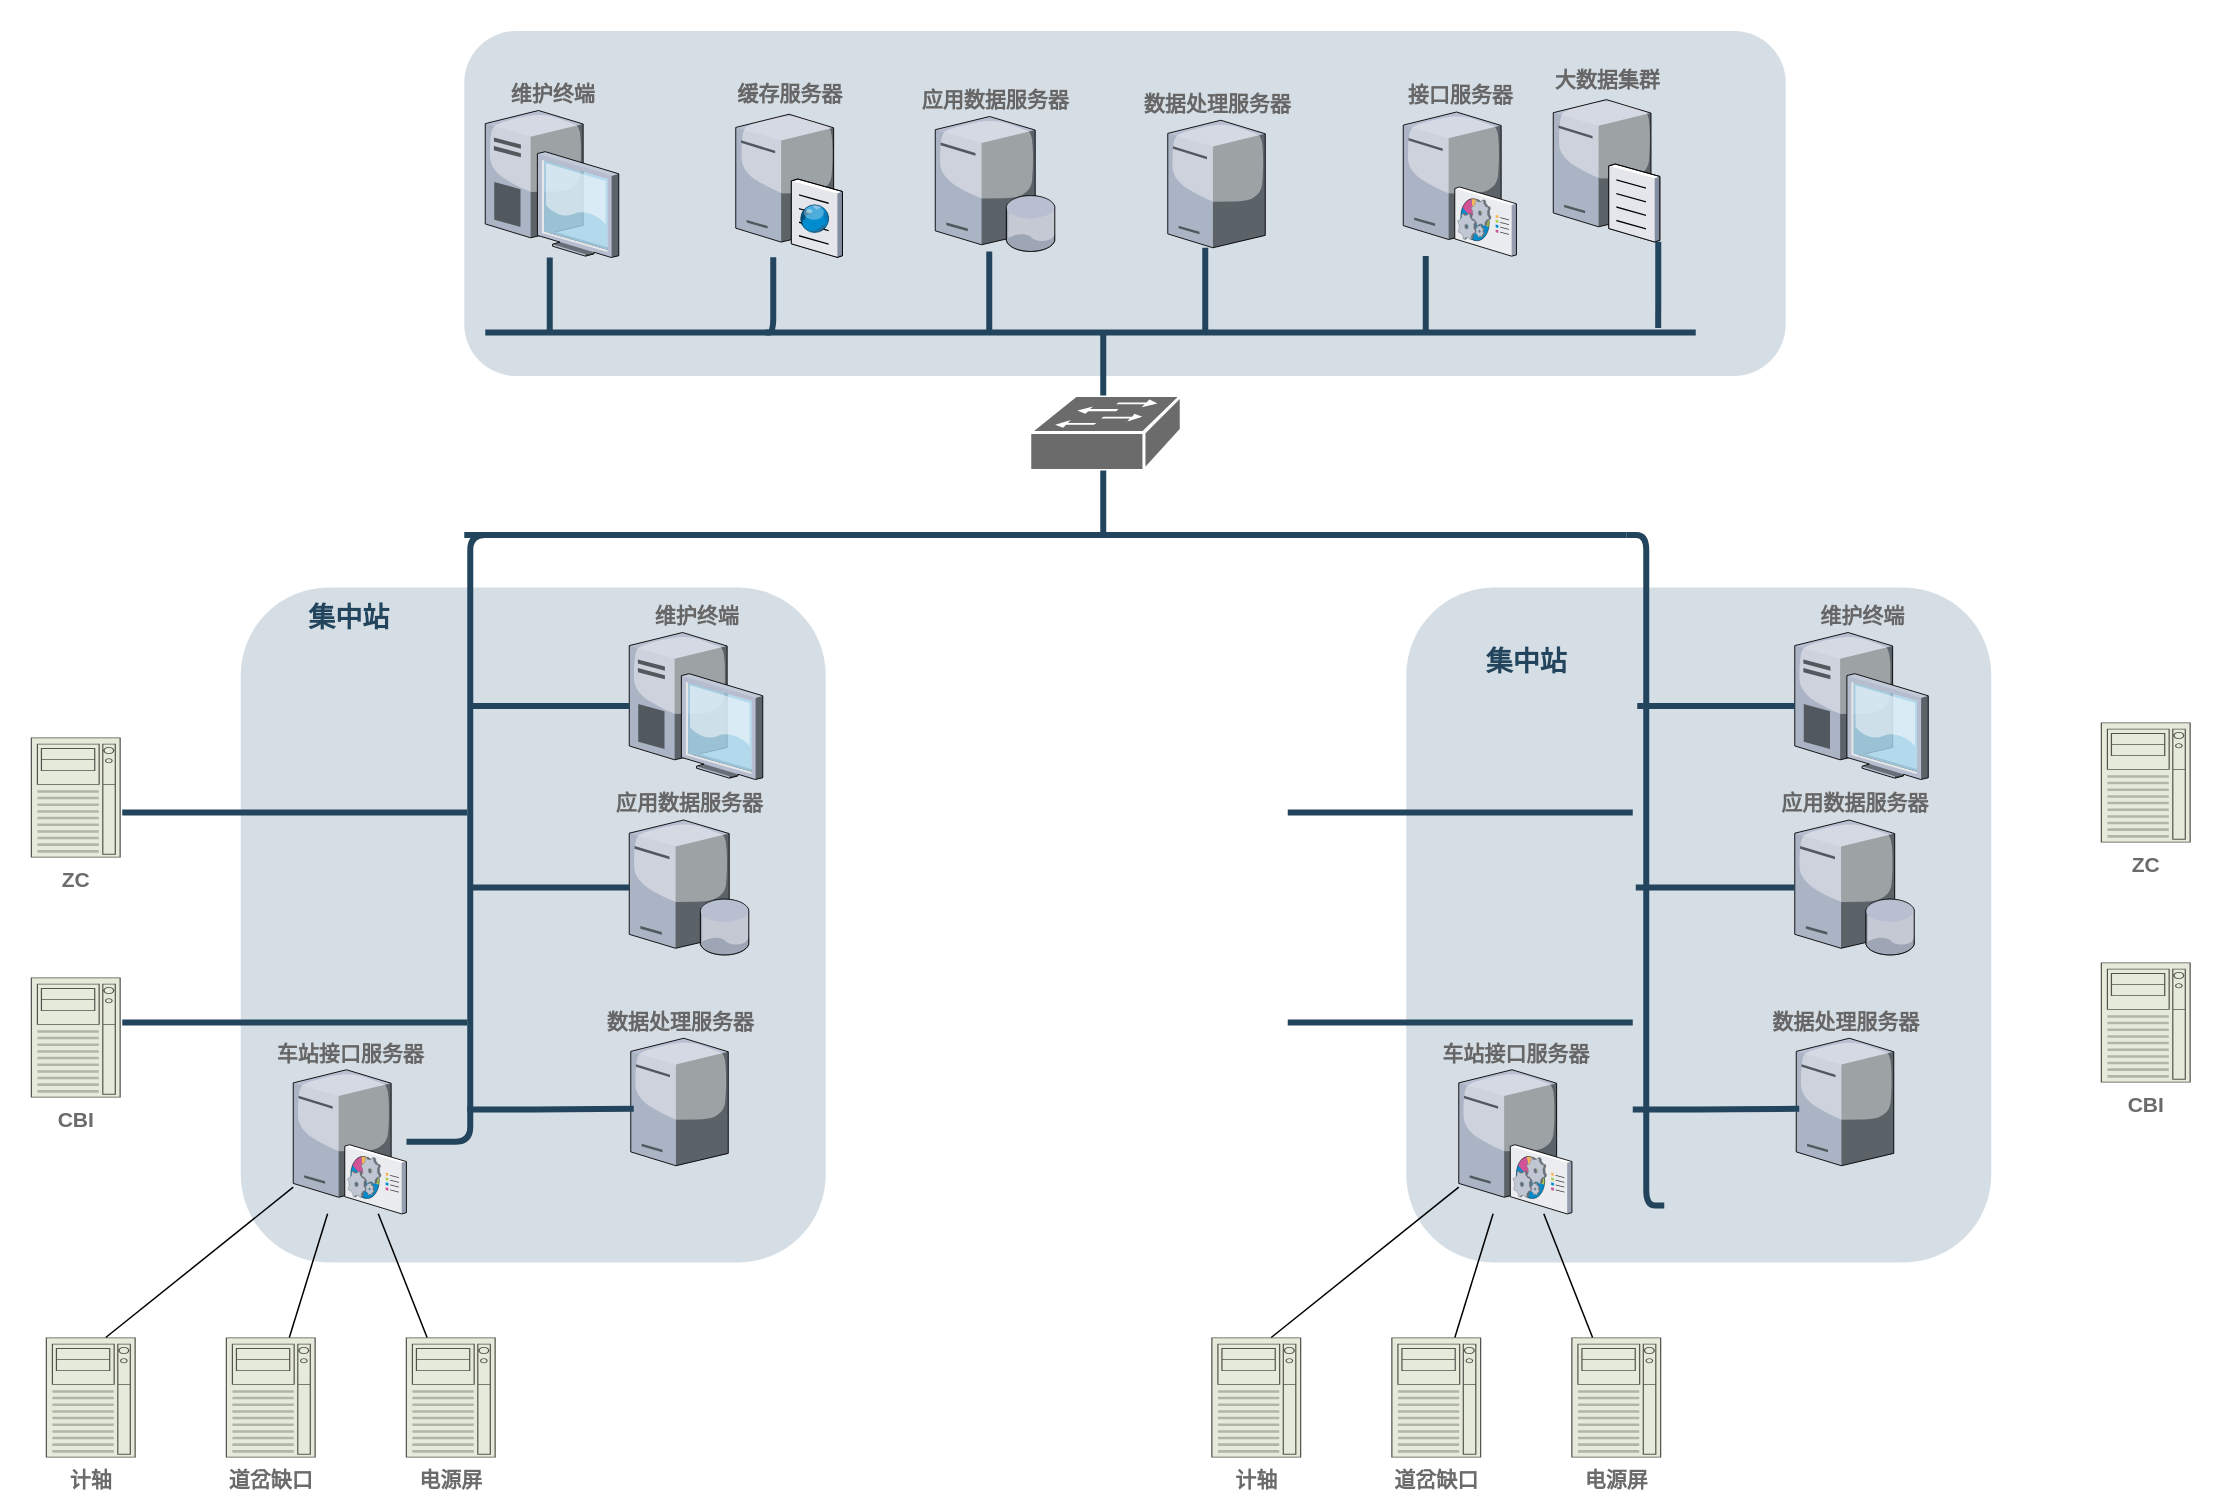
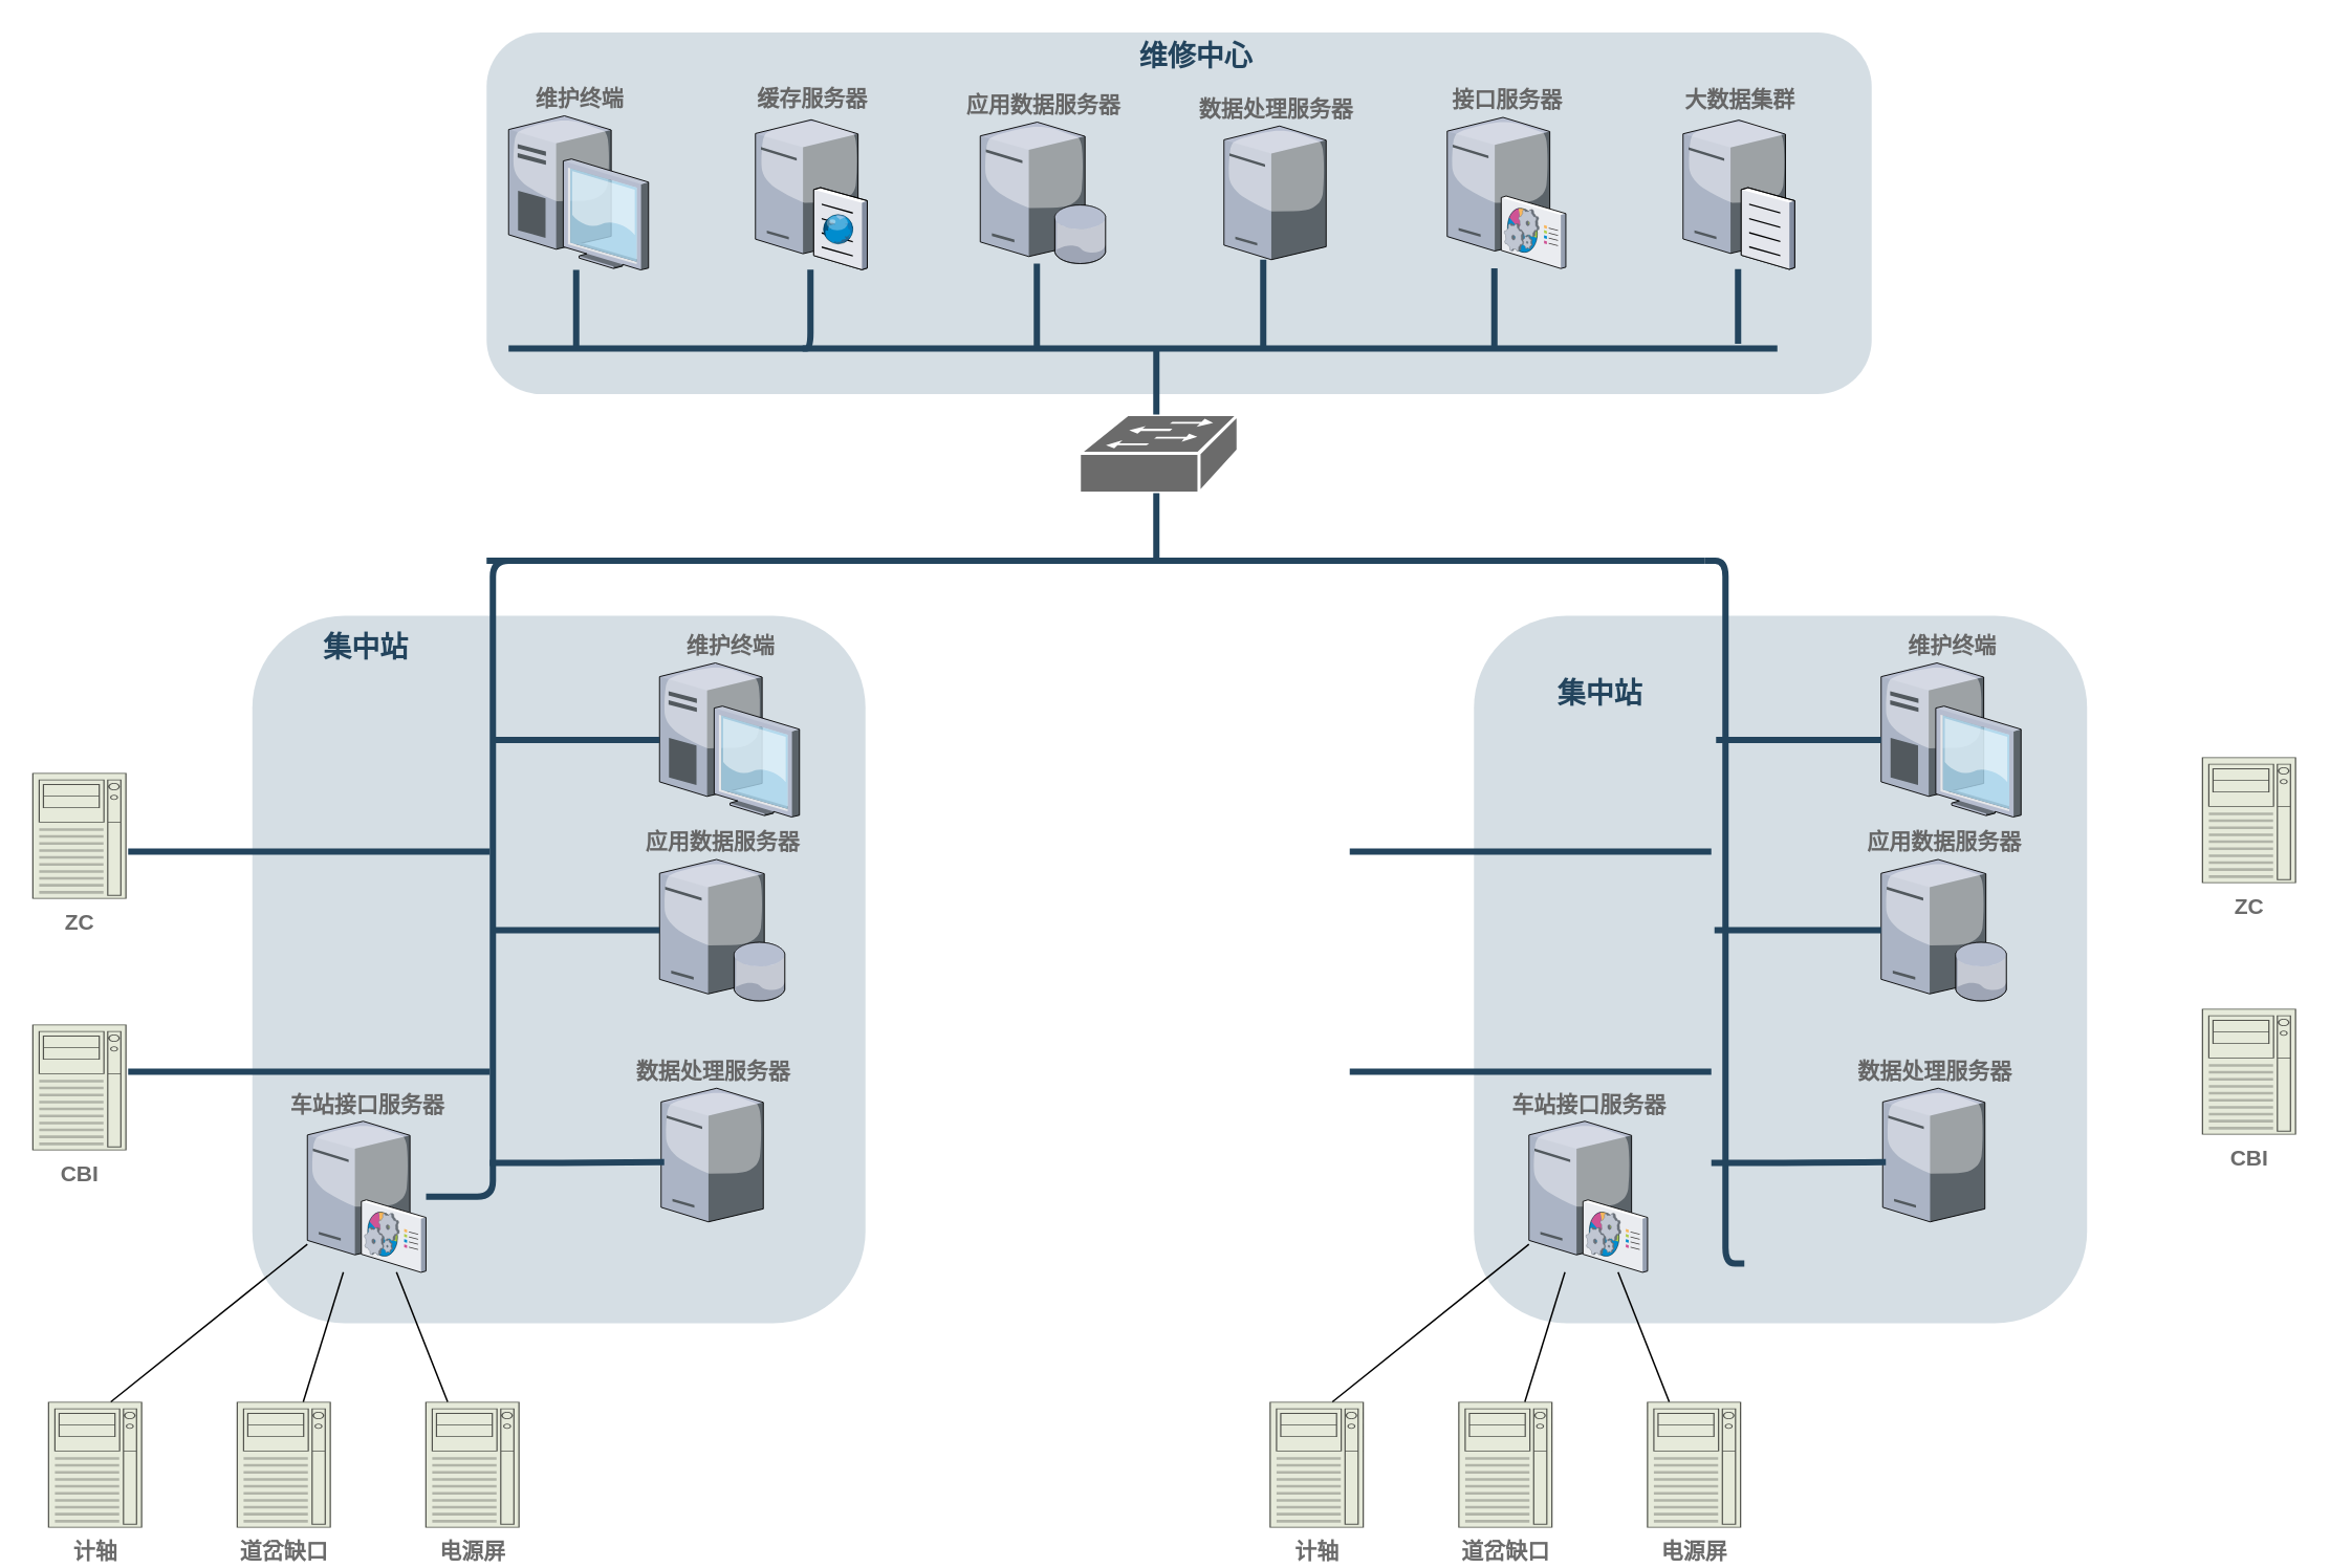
+ <mxCell id="11" value="&lt;font color=&quot;#23445d&quot; style=&quot;font-size: 18px;&quot;&gt;维修中心&lt;/font&gt;" style="rounded=1;whiteSpace=wrap;html=1;strokeColor=none;fillColor=none;fontSize=18;fontColor=#742B21;align=center;fontStyle=1" parent="1" vertex="1"><mxGeometry x="647.5" y="26" width="225" height="19" as="geometry" /></mxCell>
- <mxCell id="15" value="大数据集群" style="verticalLabelPosition=top;sketch=0;aspect=fixed;html=1;verticalAlign=bottom;strokeColor=none;align=center;outlineConnect=0;shape=mxgraph.citrix.file_server;fontStyle=1;fontColor=#666666;labelPosition=center;fontSize=14;" vertex="1" parent="1"><mxGeometry x="1035" y="63.5" width="71" height="97" as="geometry" /></mxCell>
+ <mxCell id="15" value="大数据集群" style="verticalLabelPosition=top;sketch=0;aspect=fixed;html=1;verticalAlign=bottom;strokeColor=none;align=center;outlineConnect=0;shape=mxgraph.citrix.file_server;fontStyle=1;fontColor=#666666;labelPosition=center;fontSize=14;" vertex="1" parent="1"><mxGeometry x="1070" y="73.5" width="71" height="97" as="geometry" /></mxCell>
- <mxCell id="17" value="缓存服务器" style="verticalLabelPosition=top;sketch=0;aspect=fixed;html=1;verticalAlign=bottom;strokeColor=none;align=center;outlineConnect=0;shape=mxgraph.citrix.cache_server;labelPosition=center;fontSize=14;fontStyle=1;fontColor=#666666;" vertex="1" parent="1"><mxGeometry x="490" y="73.25" width="71" height="97.5" as="geometry" /></mxCell>
+ <mxCell id="17" value="缓存服务器" style="verticalLabelPosition=top;sketch=0;aspect=fixed;html=1;verticalAlign=bottom;strokeColor=none;align=center;outlineConnect=0;shape=mxgraph.citrix.cache_server;labelPosition=center;fontSize=14;fontStyle=1;fontColor=#666666;" vertex="1" parent="1"><mxGeometry x="480" y="73.25" width="71" height="97.5" as="geometry" /></mxCell>
- <mxCell id="16" value="接口服务器" style="verticalLabelPosition=top;sketch=0;aspect=fixed;html=1;verticalAlign=bottom;strokeColor=none;align=center;outlineConnect=0;shape=mxgraph.citrix.command_center;labelPosition=center;fontSize=14;fontStyle=1;fontColor=#666666;" vertex="1" parent="1"><mxGeometry x="935" y="74" width="75.5" height="96" as="geometry" /></mxCell>
+ <mxCell id="16" value="接口服务器" style="verticalLabelPosition=top;sketch=0;aspect=fixed;html=1;verticalAlign=bottom;strokeColor=none;align=center;outlineConnect=0;shape=mxgraph.citrix.command_center;labelPosition=center;fontSize=14;fontStyle=1;fontColor=#666666;" vertex="1" parent="1"><mxGeometry x="920" y="74" width="75.5" height="96" as="geometry" /></mxCell>
